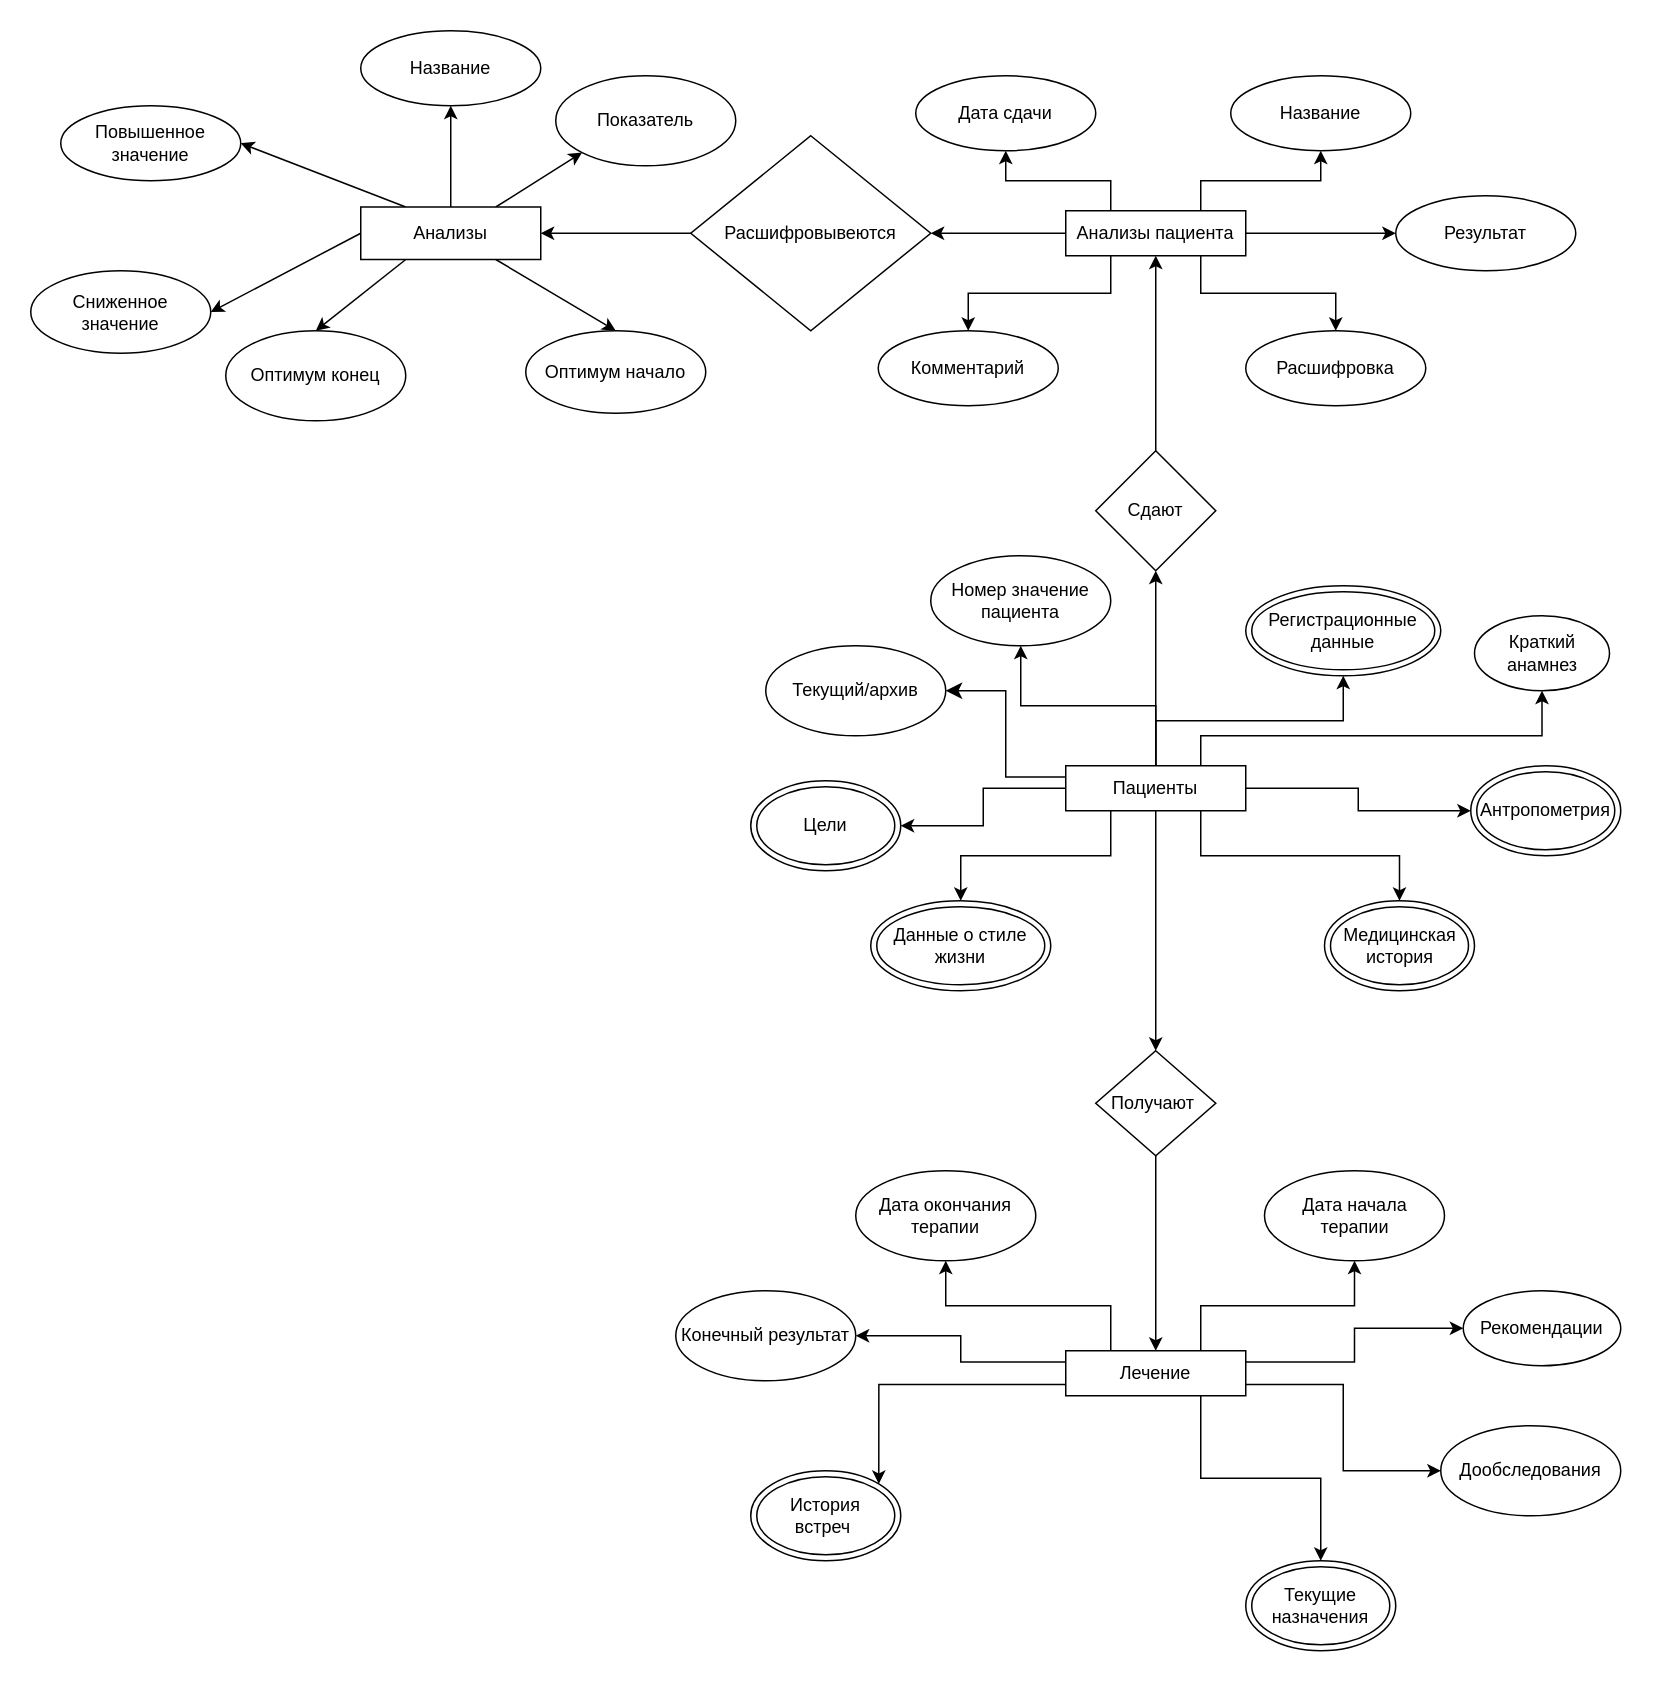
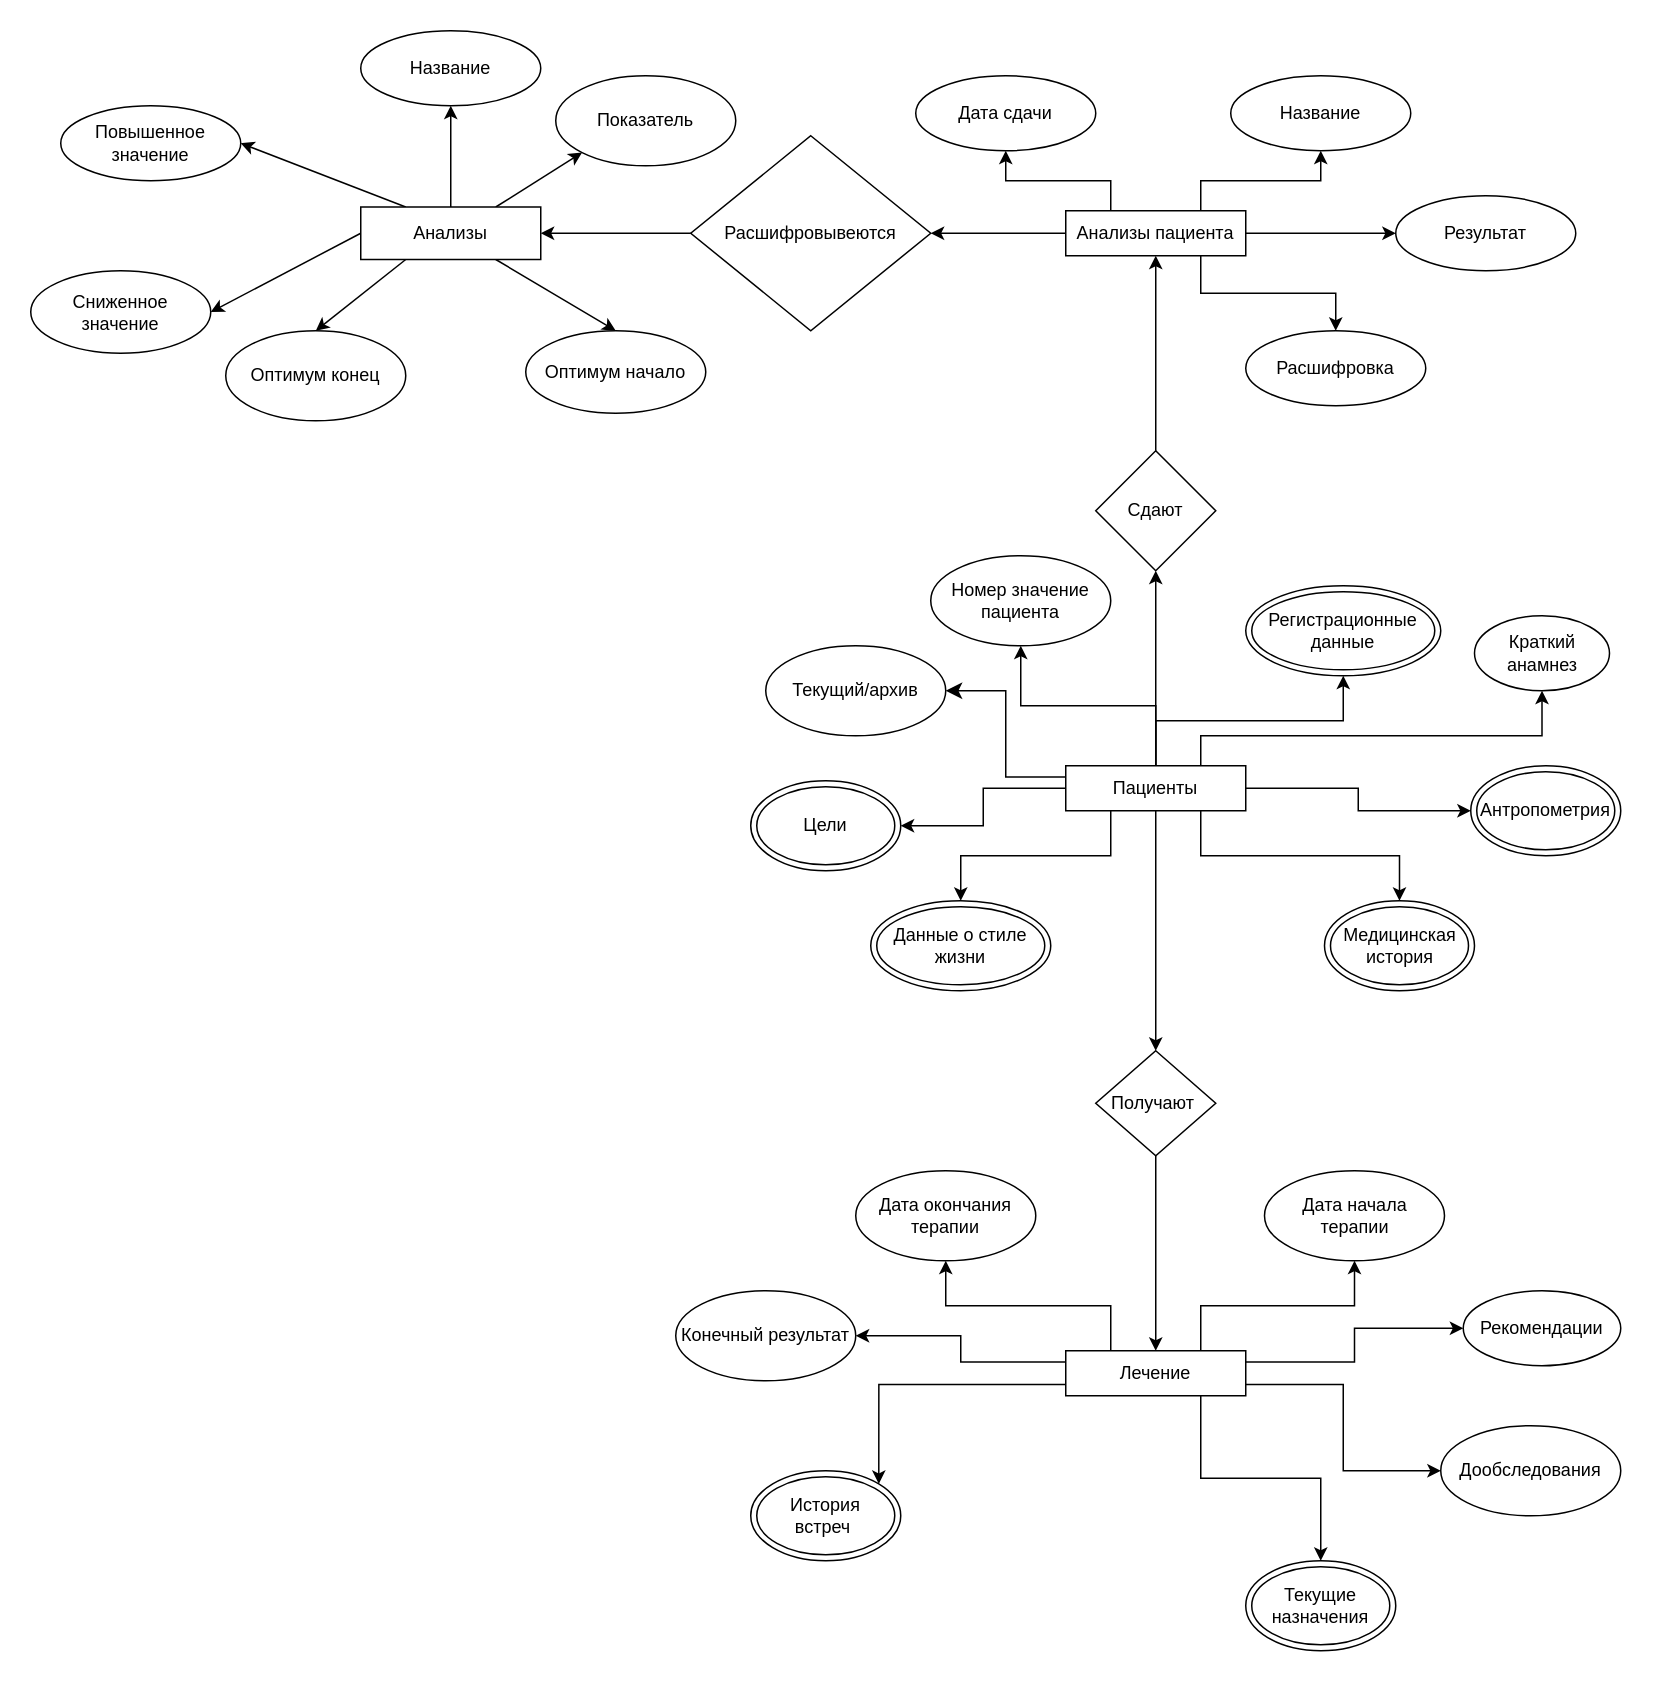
- <mxCell id="46" style="edgeStyle=orthogonalEdgeStyle;rounded=0;orthogonalLoop=1;jettySize=auto;html=1;exitX=0.25;exitY=1;exitDx=0;exitDy=0;entryX=0.5;entryY=0;entryDx=0;entryDy=0;" parent="1" source="40" target="44" edge="1"><mxGeometry relative="1" as="geometry" /></mxCell>
- <mxCell id="44" value="Комментарий" style="ellipse;whiteSpace=wrap;html=1;" parent="1" vertex="1"><mxGeometry x="585" y="220" width="120" height="50" as="geometry" /></mxCell>
